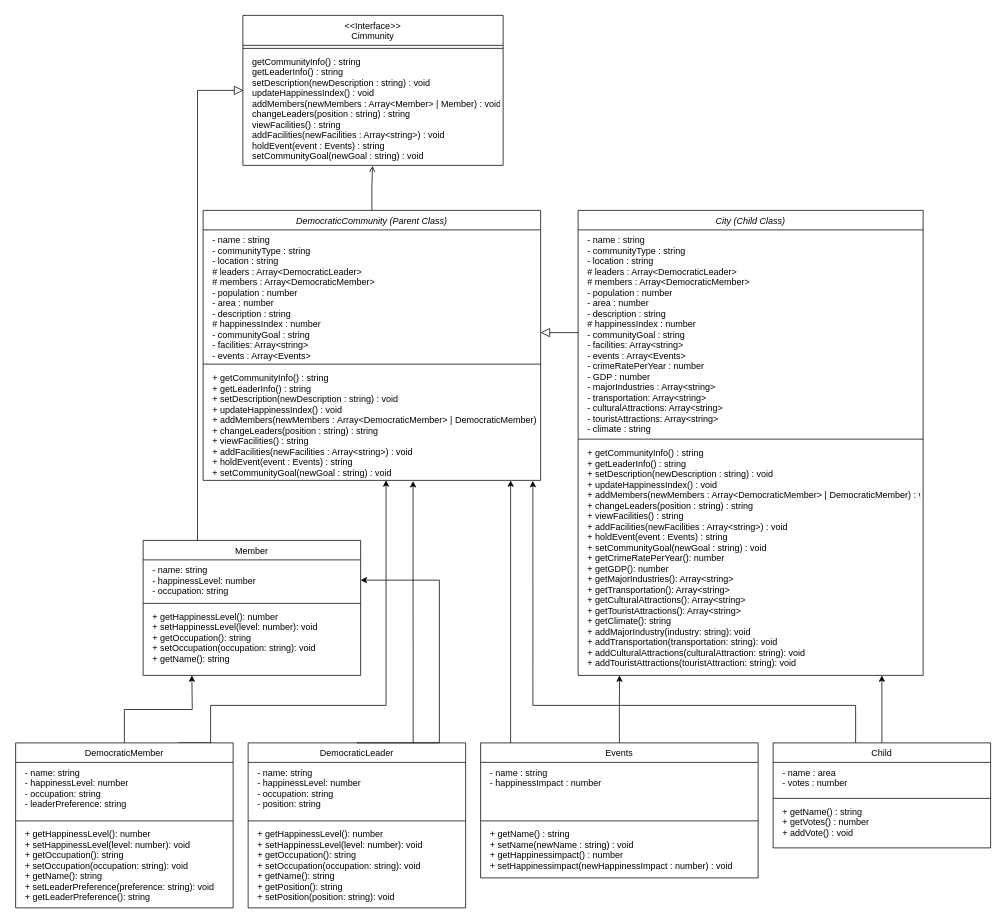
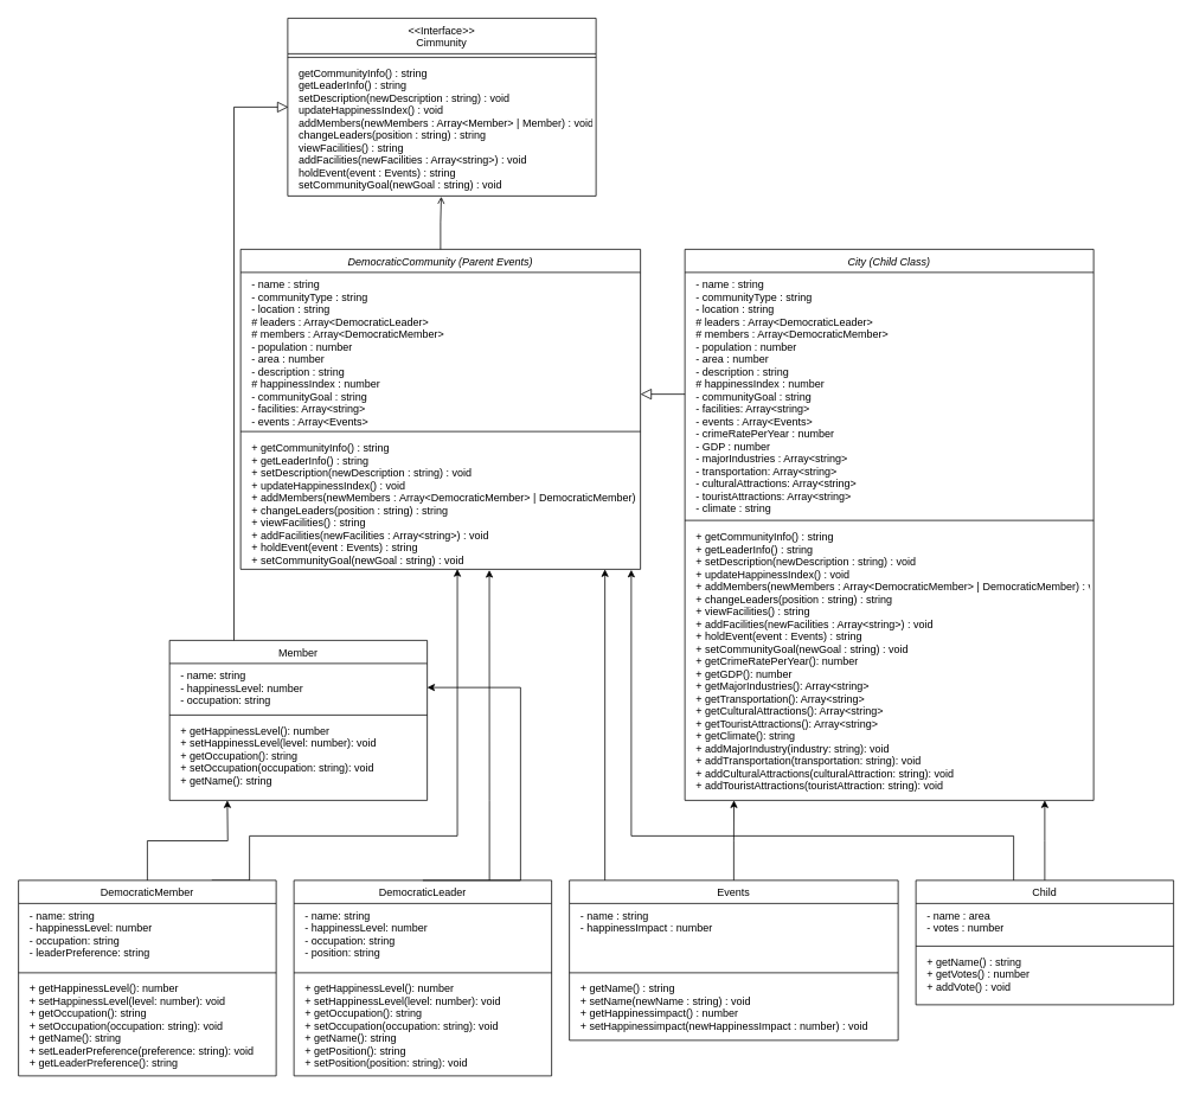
- <mxCell id="2" value="DemocraticCommunity (Parent Class)" style="swimlane;fontStyle=2;align=center;verticalAlign=top;childLayout=stackLayout;horizontal=1;startSize=26;horizontalStack=0;resizeParent=1;resizeLast=0;collapsible=1;marginBottom=0;rounded=0;shadow=0;strokeWidth=1;" parent="1" vertex="1"><mxGeometry x="270" y="280" width="450" height="360" as="geometry"><mxRectangle x="230" y="140" width="160" height="26" as="alternateBounds" /></mxGeometry></mxCell>
+ <mxCell id="2" value="DemocraticCommunity (Parent Events)" style="swimlane;fontStyle=2;align=center;verticalAlign=top;childLayout=stackLayout;horizontal=1;startSize=26;horizontalStack=0;resizeParent=1;resizeLast=0;collapsible=1;marginBottom=0;rounded=0;shadow=0;strokeWidth=1;" parent="1" vertex="1"><mxGeometry x="270" y="280" width="450" height="360" as="geometry"><mxRectangle x="230" y="140" width="160" height="26" as="alternateBounds" /></mxGeometry></mxCell>
